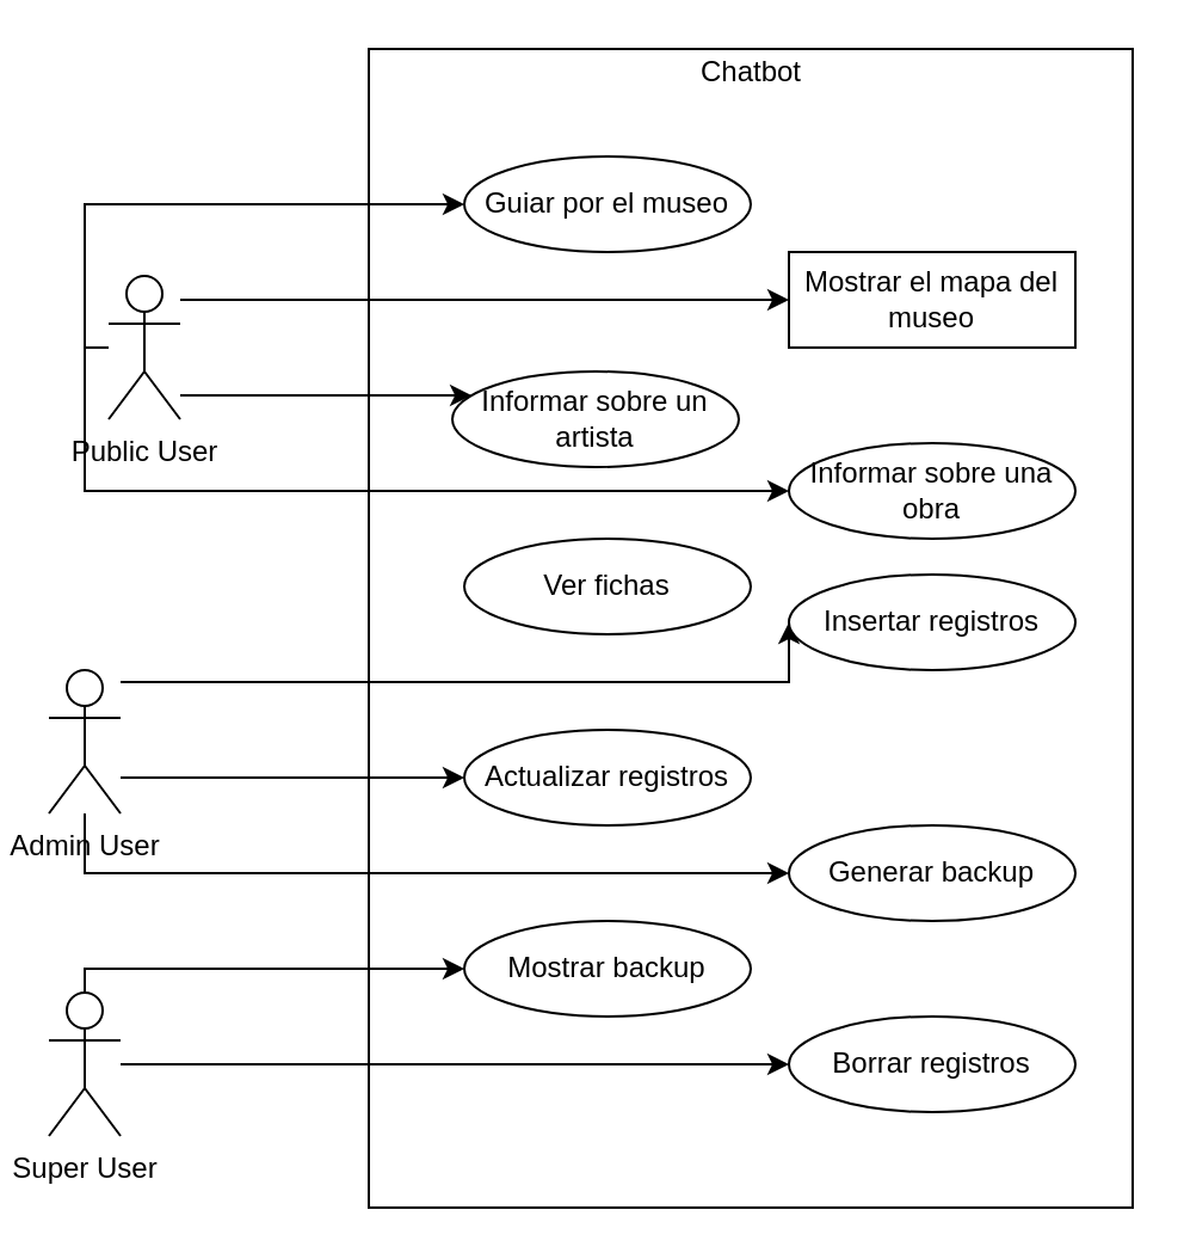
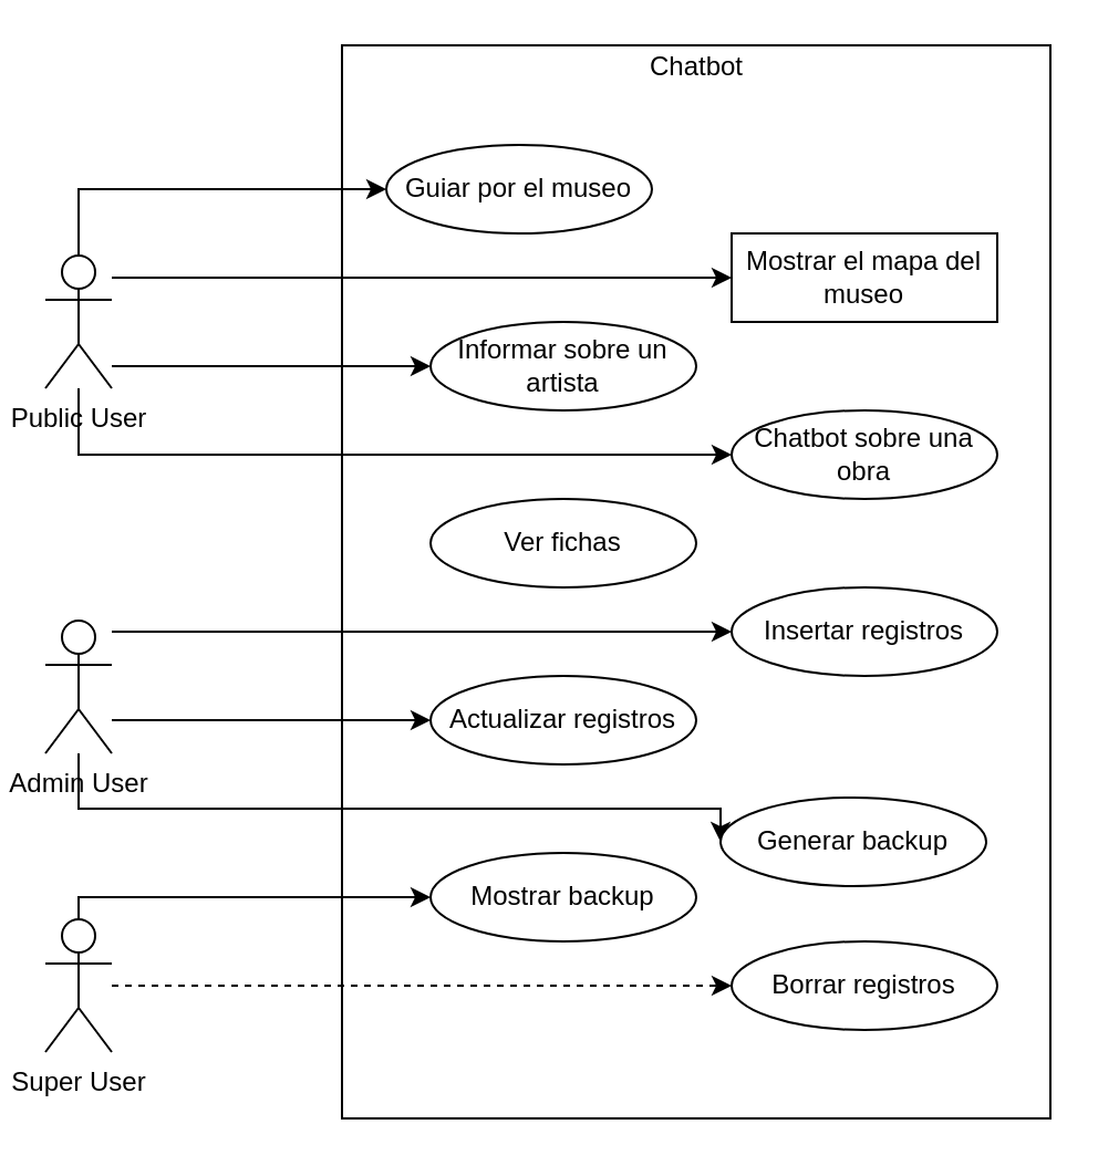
- <mxCell id="8" value="Guiar por el museo" style="ellipse;whiteSpace=wrap;html=1;" vertex="1" parent="1"><mxGeometry x="194" y="65" width="120" height="40" as="geometry" /></mxCell>
+ <mxCell id="8" value="Guiar por el museo" style="ellipse;whiteSpace=wrap;html=1;" vertex="1" parent="1"><mxGeometry x="174" y="65" width="120" height="40" as="geometry" /></mxCell>
- <mxCell id="6" value="Public User" style="shape=umlActor;verticalLabelPosition=bottom;verticalAlign=top;html=1;" vertex="1" parent="1"><mxGeometry x="45" y="115" width="30" height="60" as="geometry" /></mxCell>
+ <mxCell id="6" value="Public User" style="shape=umlActor;verticalLabelPosition=bottom;verticalAlign=top;html=1;" vertex="1" parent="1"><mxGeometry x="20" y="115" width="30" height="60" as="geometry" /></mxCell>
- <mxCell id="9" value="Informar sobre un artista" style="ellipse;whiteSpace=wrap;html=1;" vertex="1" parent="1"><mxGeometry x="189" y="155" width="120" height="40" as="geometry" /></mxCell>
+ <mxCell id="9" value="Informar sobre un artista" style="ellipse;whiteSpace=wrap;html=1;" vertex="1" parent="1"><mxGeometry x="194" y="145" width="120" height="40" as="geometry" /></mxCell>
- <mxCell id="10" value="Informar sobre una obra" style="ellipse;whiteSpace=wrap;html=1;" vertex="1" parent="1"><mxGeometry x="330" y="185" width="120" height="40" as="geometry" /></mxCell>
+ <mxCell id="10" value="Chatbot sobre una obra" style="ellipse;whiteSpace=wrap;html=1;" vertex="1" parent="1"><mxGeometry x="330" y="185" width="120" height="40" as="geometry" /></mxCell>
- <mxCell id="18" value="Insertar registros" style="ellipse;whiteSpace=wrap;html=1;" vertex="1" parent="1"><mxGeometry x="330" y="240" width="120" height="40" as="geometry" /></mxCell>
+ <mxCell id="18" value="Insertar registros" style="ellipse;whiteSpace=wrap;html=1;" vertex="1" parent="1"><mxGeometry x="330" y="265" width="120" height="40" as="geometry" /></mxCell>
- <mxCell id="22" value="Generar backup" style="ellipse;whiteSpace=wrap;html=1;" vertex="1" parent="1"><mxGeometry x="330" y="345" width="120" height="40" as="geometry" /></mxCell>
+ <mxCell id="22" value="Generar backup" style="ellipse;whiteSpace=wrap;html=1;" vertex="1" parent="1"><mxGeometry x="325" y="360" width="120" height="40" as="geometry" /></mxCell>
- <mxCell id="23" style="edgeStyle=orthogonalEdgeStyle;rounded=0;orthogonalLoop=1;jettySize=auto;html=1;entryX=0;entryY=0.5;entryDx=0;entryDy=0;" edge="1" parent="1" source="25" target="19"><mxGeometry relative="1" as="geometry" /></mxCell>
+ <mxCell id="23" style="edgeStyle=orthogonalEdgeStyle;rounded=0;orthogonalLoop=1;jettySize=auto;html=1;entryX=0;entryY=0.5;entryDx=0;entryDy=0;dashed=1;" edge="1" parent="1" source="25" target="19"><mxGeometry relative="1" as="geometry" /></mxCell>
